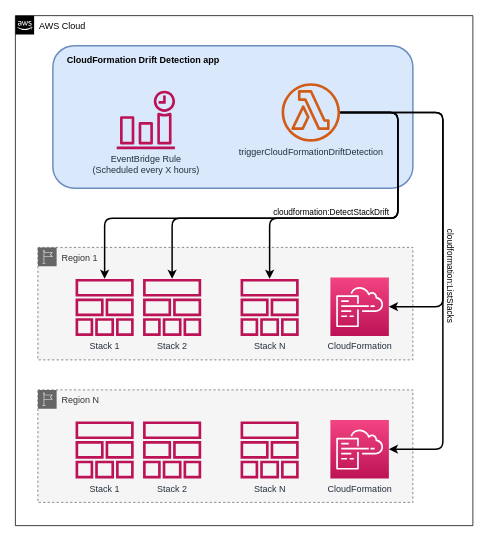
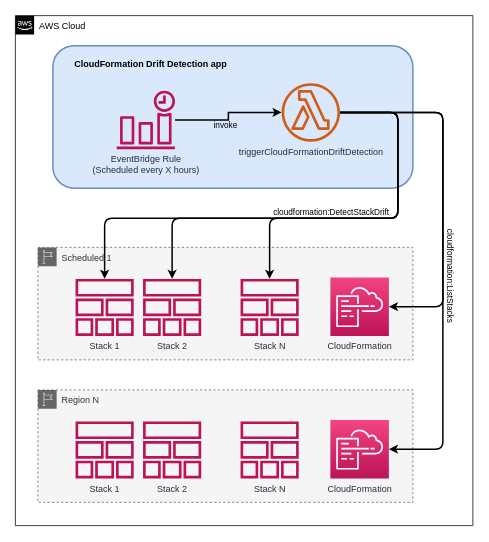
- <mxCell id="27" value="&lt;b&gt;CloudFormation Drift Detection app&lt;/b&gt;" style="text;html=1;align=center;verticalAlign=middle;resizable=0;points=[];autosize=1;strokeColor=none;" vertex="1" parent="1"><mxGeometry x="80" y="70" width="220" height="20" as="geometry" /></mxCell>
+ <mxCell id="27" value="&lt;b&gt;CloudFormation Drift Detection app&lt;/b&gt;" style="text;html=1;align=center;verticalAlign=middle;resizable=0;points=[];autosize=1;strokeColor=none;" vertex="1" parent="1"><mxGeometry x="90" y="75" width="220" height="20" as="geometry" /></mxCell>
+ <mxCell id="5" style="edgeStyle=orthogonalEdgeStyle;rounded=0;orthogonalLoop=1;jettySize=auto;html=1;strokeWidth=2;" edge="1" parent="1" source="7" target="14"><mxGeometry relative="1" as="geometry" /></mxCell>
+ <mxCell id="6" value="invoke" style="edgeLabel;html=1;align=center;verticalAlign=middle;resizable=0;points=[];labelBackgroundColor=none;" vertex="1" connectable="0" parent="5"><mxGeometry x="-0.386" y="-2" relative="1" as="geometry"><mxPoint x="20" y="4" as="offset" /></mxGeometry></mxCell>
- <mxCell id="4" value="Region 1" style="points=[[0,0],[0.25,0],[0.5,0],[0.75,0],[1,0],[1,0.25],[1,0.5],[1,0.75],[1,1],[0.75,1],[0.5,1],[0.25,1],[0,1],[0,0.75],[0,0.5],[0,0.25]];outlineConnect=0;html=1;whiteSpace=wrap;fontSize=12;fontStyle=0;shape=mxgraph.aws4.group;grIcon=mxgraph.aws4.group_region;strokeColor=#666666;fillColor=#f5f5f5;verticalAlign=top;align=left;spacingLeft=30;fontColor=#333333;dashed=1;" vertex="1" parent="1"><mxGeometry x="50" y="329" width="500" height="150" as="geometry" /></mxCell>
+ <mxCell id="4" value="Scheduled 1" style="points=[[0,0],[0.25,0],[0.5,0],[0.75,0],[1,0],[1,0.25],[1,0.5],[1,0.75],[1,1],[0.75,1],[0.5,1],[0.25,1],[0,1],[0,0.75],[0,0.5],[0,0.25]];outlineConnect=0;html=1;whiteSpace=wrap;fontSize=12;fontStyle=0;shape=mxgraph.aws4.group;grIcon=mxgraph.aws4.group_region;strokeColor=#666666;fillColor=#f5f5f5;verticalAlign=top;align=left;spacingLeft=30;fontColor=#333333;dashed=1;" vertex="1" parent="1"><mxGeometry x="50" y="329" width="500" height="150" as="geometry" /></mxCell>
